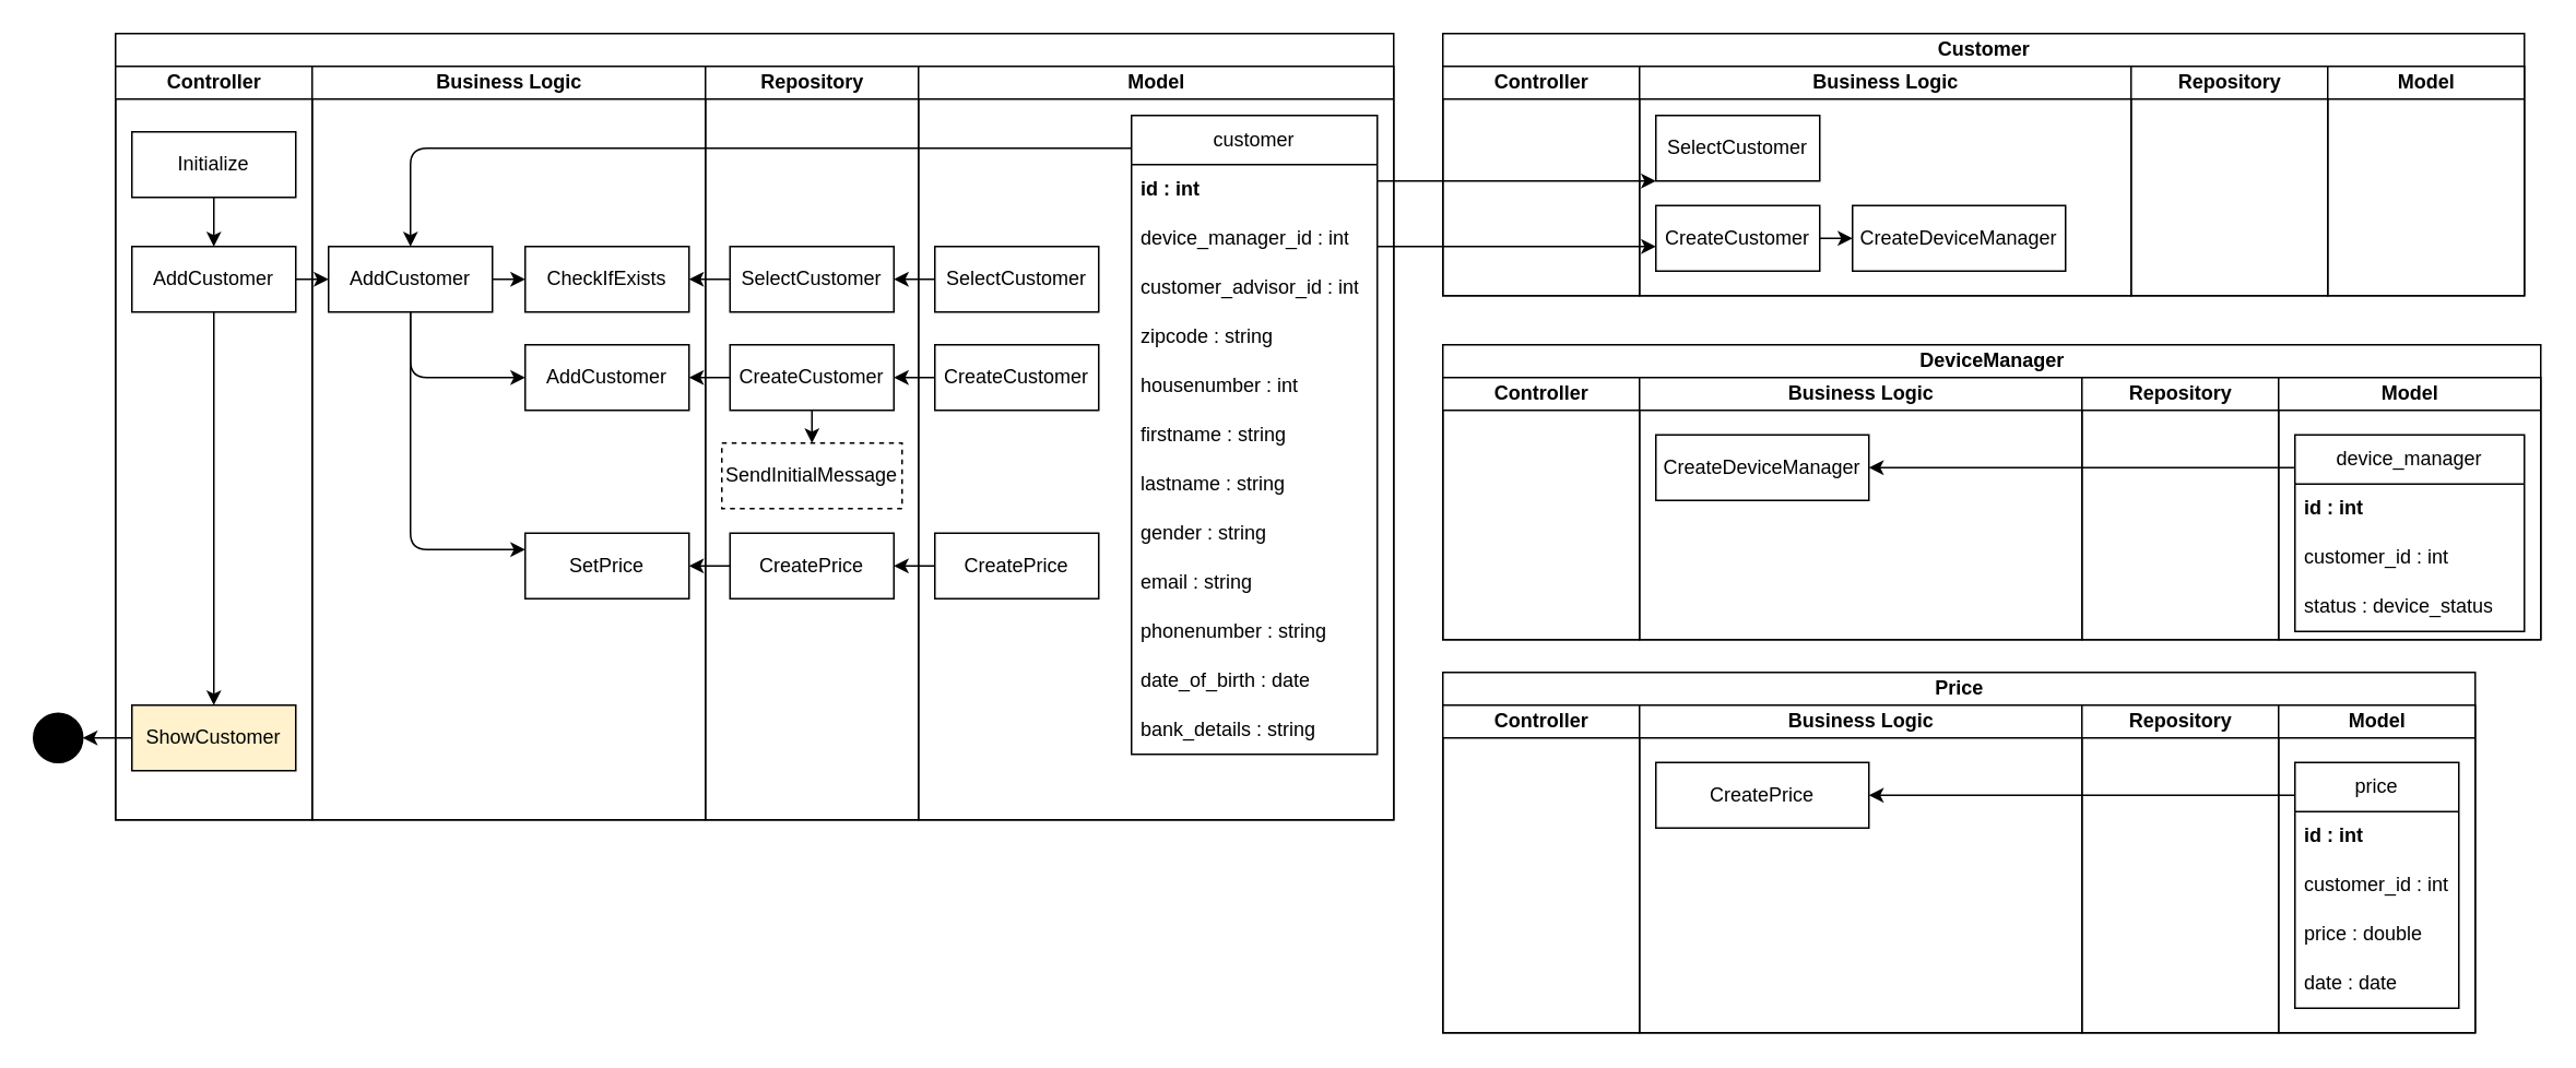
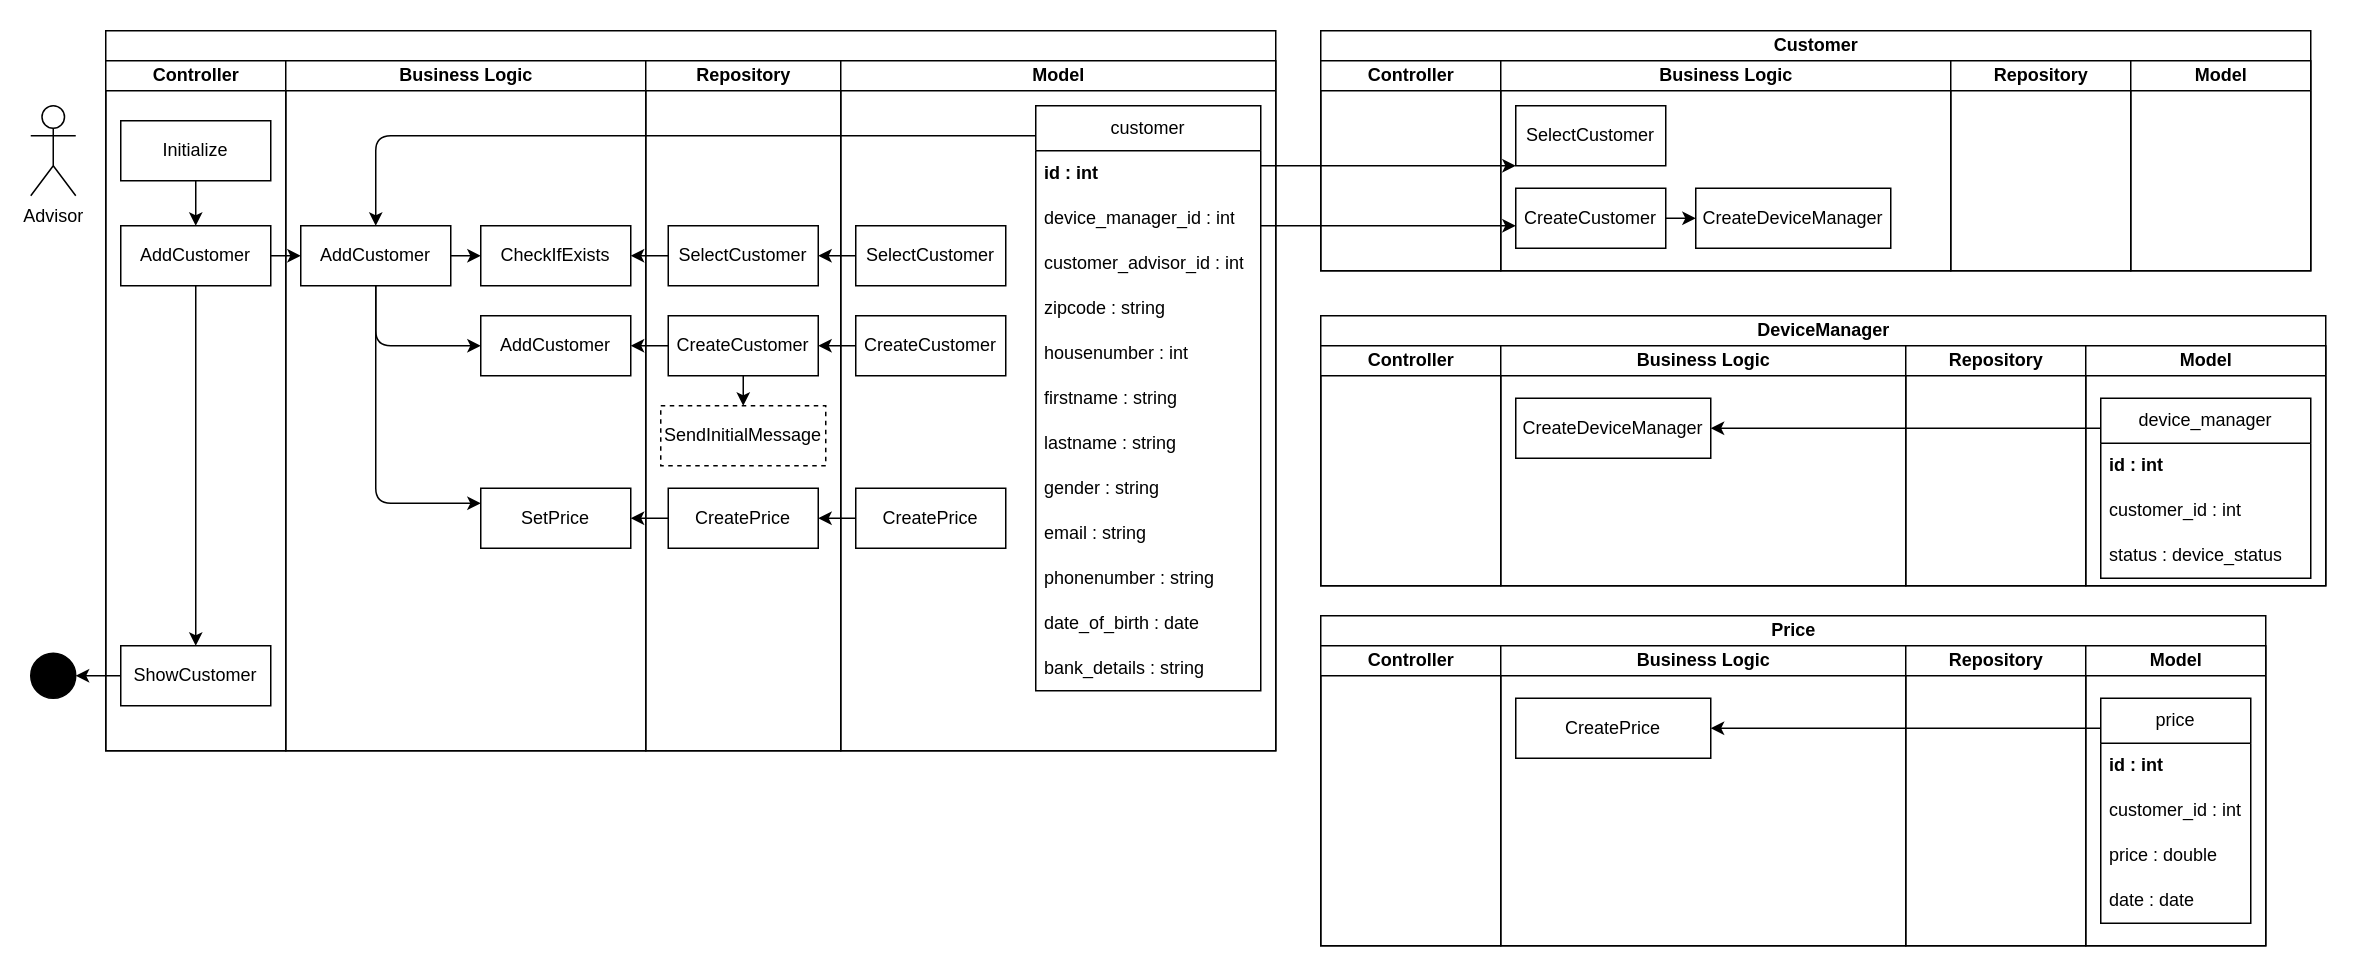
+ <mxCell id="48" value="Advisor" style="shape=umlActor;verticalLabelPosition=bottom;verticalAlign=top;html=1;outlineConnect=0;" parent="1" vertex="1"><mxGeometry x="20" y="70" width="30" height="60" as="geometry" /></mxCell>
- <mxCell id="8" value="ShowCustomer" style="rounded=0;whiteSpace=wrap;html=1;fillColor=#fff2cc;" vertex="1" parent="3"><mxGeometry x="10.0" y="390" width="100" height="40" as="geometry" /></mxCell>
+ <mxCell id="8" value="ShowCustomer" style="rounded=0;whiteSpace=wrap;html=1;" vertex="1" parent="3"><mxGeometry x="10.0" y="390" width="100" height="40" as="geometry" /></mxCell>
